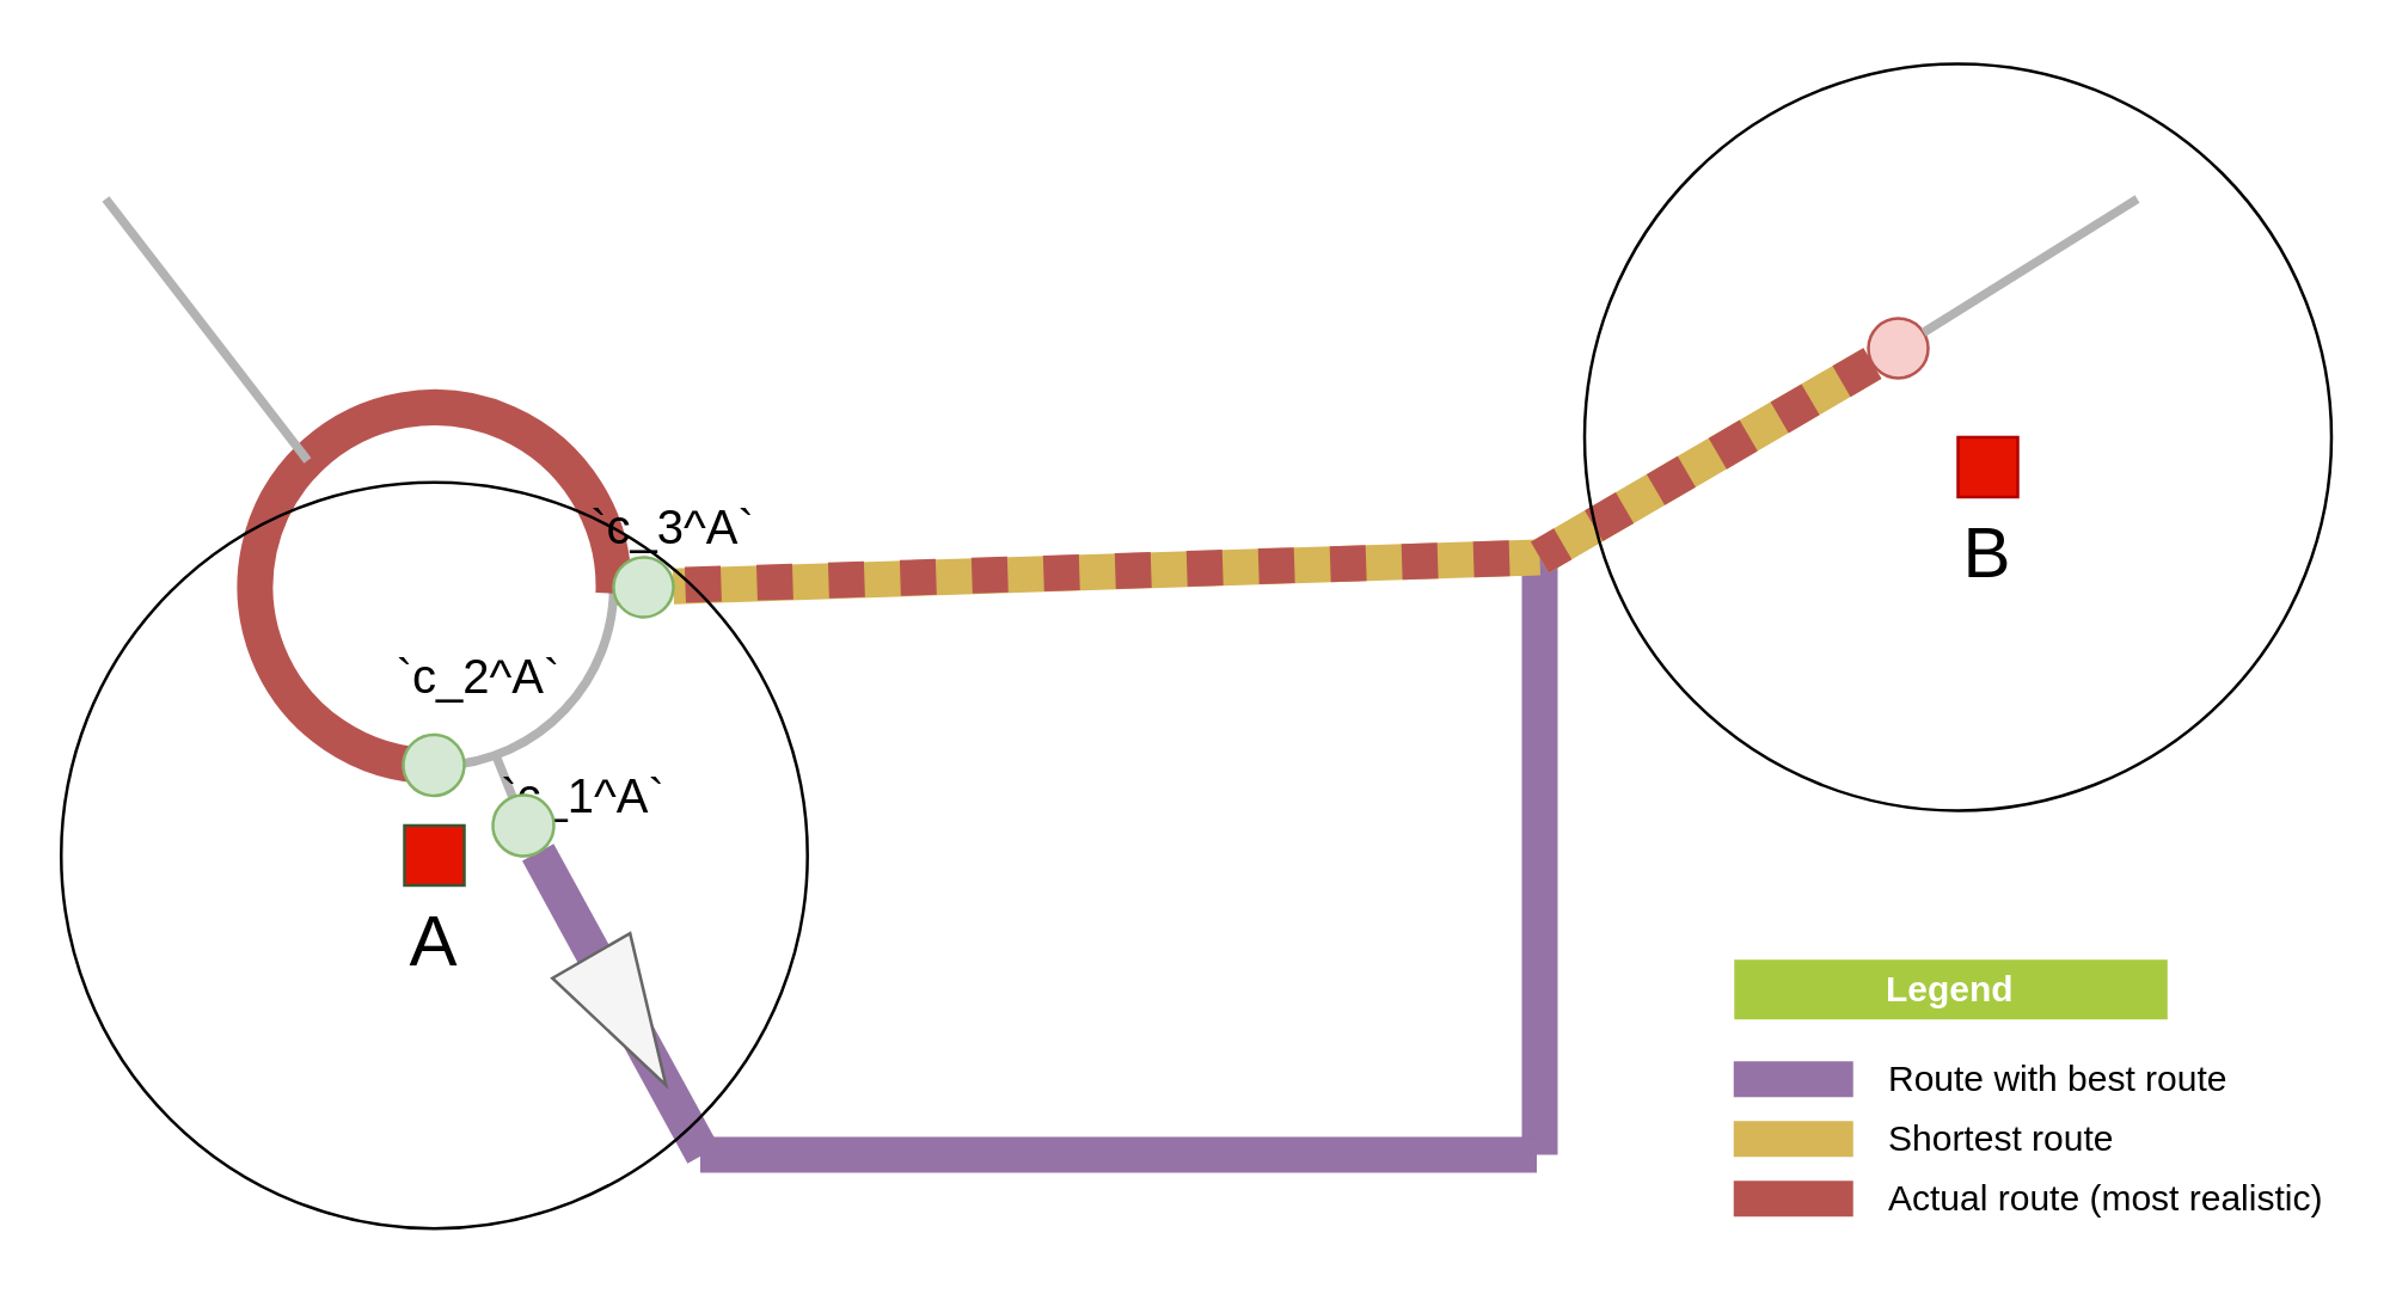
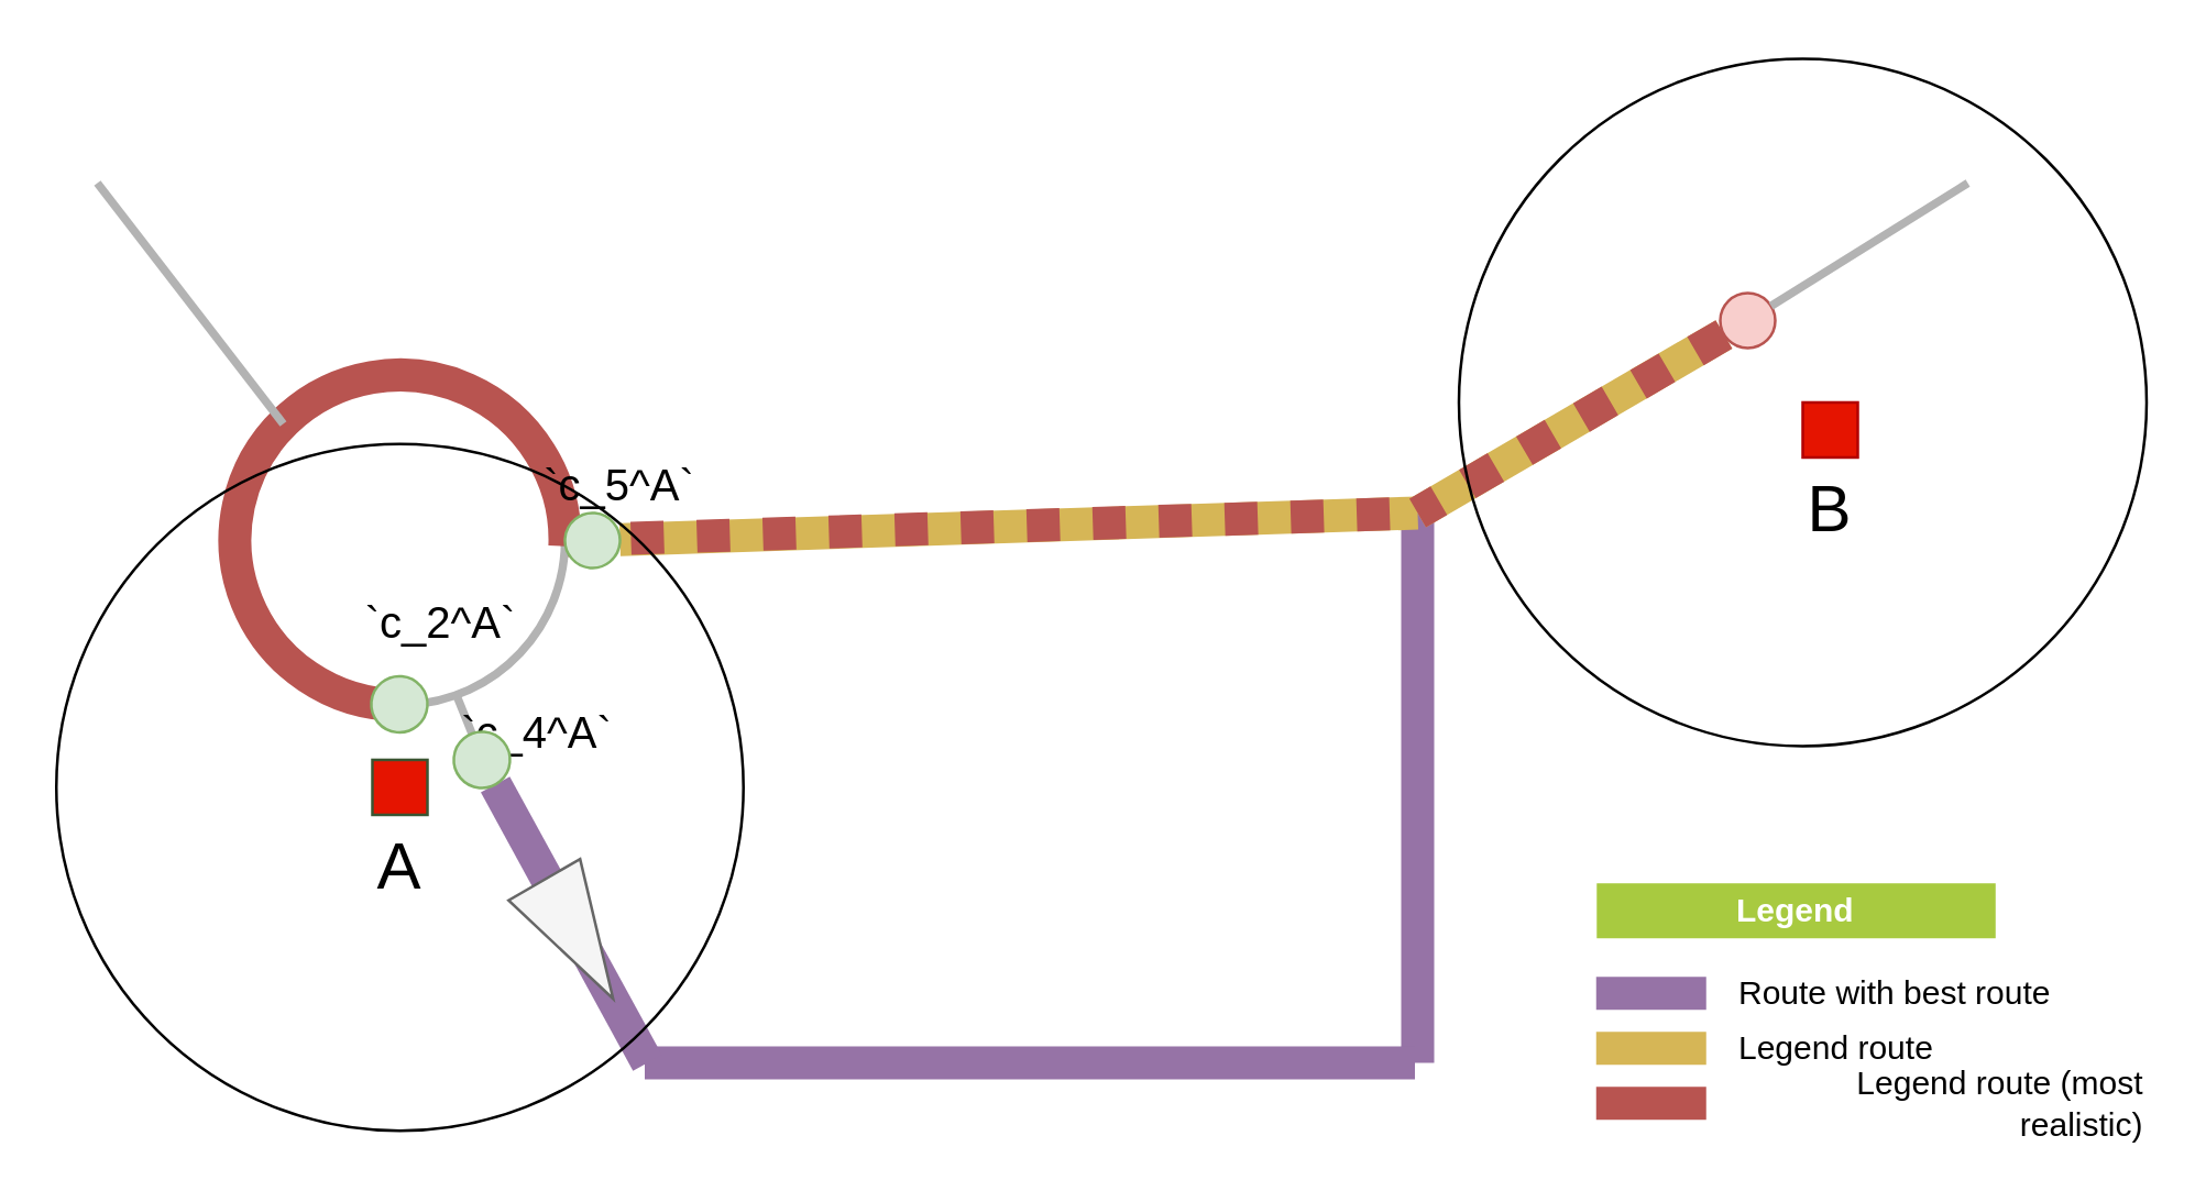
- <mxCell id="20" value="&lt;div&gt;&lt;font style=&quot;font-size: 16px&quot;&gt;`c_3^A`&lt;/font&gt;&lt;/div&gt;" style="text;html=1;strokeColor=none;fillColor=none;align=center;verticalAlign=middle;whiteSpace=wrap;rounded=0;fontColor=#000000;" parent="1" vertex="1"><mxGeometry x="204.9" y="166" width="40" height="20" as="geometry" /></mxCell>
+ <mxCell id="20" value="&lt;div&gt;&lt;font style=&quot;font-size: 16px&quot;&gt;`c_5^A`&lt;/font&gt;&lt;/div&gt;" style="text;html=1;strokeColor=none;fillColor=none;align=center;verticalAlign=middle;whiteSpace=wrap;rounded=0;fontColor=#000000;" parent="1" vertex="1"><mxGeometry x="204.9" y="166" width="40" height="20" as="geometry" /></mxCell>
- <mxCell id="19" value="&lt;div&gt;&lt;font style=&quot;font-size: 16px&quot;&gt;`c_1^A`&lt;/font&gt;&lt;/div&gt;" style="text;html=1;strokeColor=none;fillColor=none;align=center;verticalAlign=middle;whiteSpace=wrap;rounded=0;fontColor=#000000;" parent="1" vertex="1"><mxGeometry x="174.9" y="255.79" width="40" height="20" as="geometry" /></mxCell>
+ <mxCell id="19" value="&lt;div&gt;&lt;font style=&quot;font-size: 16px&quot;&gt;`c_4^A`&lt;/font&gt;&lt;/div&gt;" style="text;html=1;strokeColor=none;fillColor=none;align=center;verticalAlign=middle;whiteSpace=wrap;rounded=0;fontColor=#000000;" parent="1" vertex="1"><mxGeometry x="174.9" y="255.79" width="40" height="20" as="geometry" /></mxCell>
- <mxCell id="29" value="&lt;span style=&quot;text-align: right&quot;&gt;Shortest route&lt;/span&gt;" style="text;html=1;strokeColor=none;fillColor=none;align=left;verticalAlign=middle;whiteSpace=wrap;rounded=0;" parent="1" vertex="1"><mxGeometry x="630.43" y="370.69" width="89.37" height="20" as="geometry" /></mxCell>
+ <mxCell id="29" value="&lt;span style=&quot;text-align: right&quot;&gt;Legend route&lt;/span&gt;" style="text;html=1;strokeColor=none;fillColor=none;align=left;verticalAlign=middle;whiteSpace=wrap;rounded=0;" parent="1" vertex="1"><mxGeometry x="630.43" y="370.69" width="89.37" height="20" as="geometry" /></mxCell>
- <mxCell id="31" value="&lt;div style=&quot;text-align: right&quot;&gt;&lt;span&gt;Actual route (most realistic)&lt;/span&gt;&lt;/div&gt;" style="text;html=1;strokeColor=none;fillColor=none;align=left;verticalAlign=middle;whiteSpace=wrap;rounded=0;" parent="1" vertex="1"><mxGeometry x="630.43" y="390.69" width="149.47" height="20" as="geometry" /></mxCell>
+ <mxCell id="31" value="&lt;div style=&quot;text-align: right&quot;&gt;&lt;span&gt;Legend route (most realistic)&lt;/span&gt;&lt;/div&gt;" style="text;html=1;strokeColor=none;fillColor=none;align=left;verticalAlign=middle;whiteSpace=wrap;rounded=0;" parent="1" vertex="1"><mxGeometry x="630.43" y="390.69" width="149.47" height="20" as="geometry" /></mxCell>
